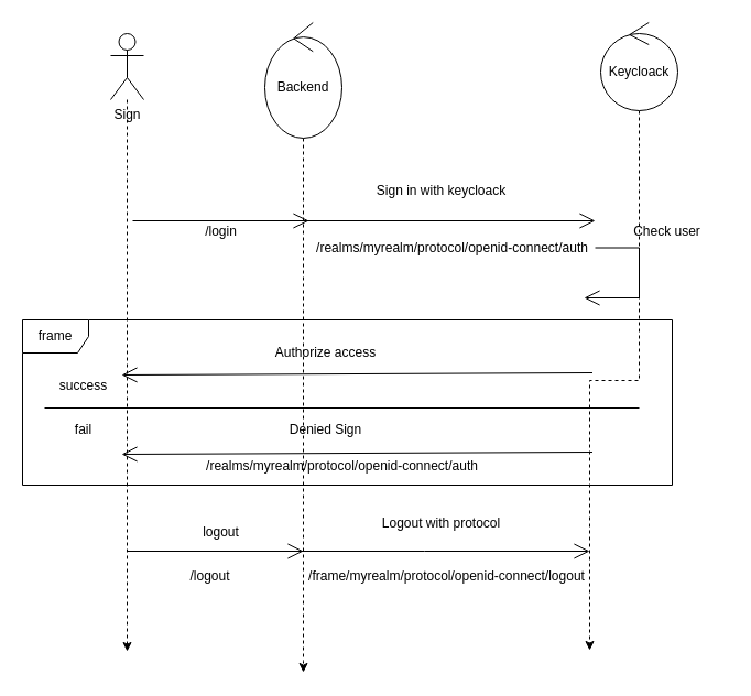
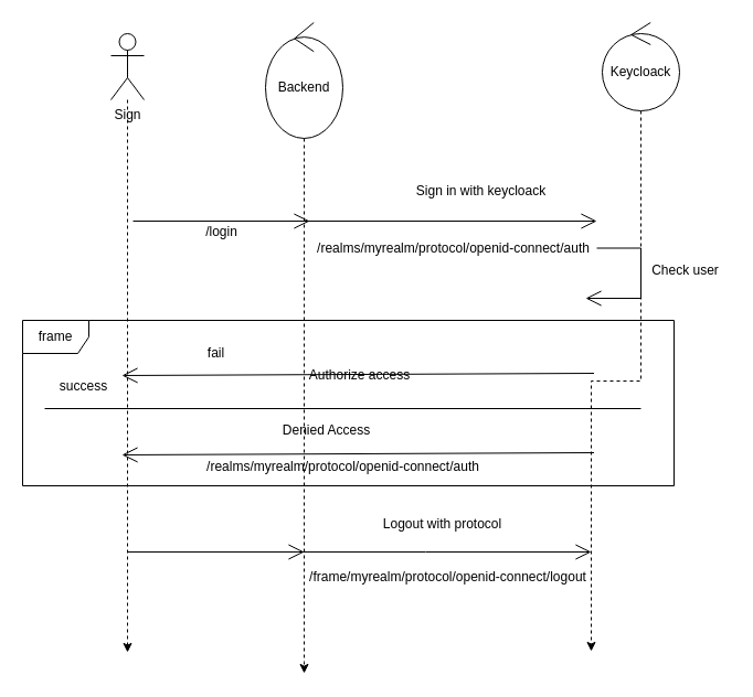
- <mxCell id="10" value="Sign in with keycloack" style="text;html=1;align=center;verticalAlign=middle;resizable=0;points=[];autosize=1;strokeColor=none;fillColor=none;" vertex="1" parent="1"><mxGeometry x="330" y="158" width="140" height="30" as="geometry" /></mxCell>
+ <mxCell id="10" value="Sign in with keycloack" style="text;html=1;align=center;verticalAlign=middle;resizable=0;points=[];autosize=1;strokeColor=none;fillColor=none;" vertex="1" parent="1"><mxGeometry x="365" y="158" width="140" height="30" as="geometry" /></mxCell>
- <mxCell id="13" value="Check user" style="text;html=1;align=center;verticalAlign=middle;resizable=0;points=[];autosize=1;strokeColor=none;fillColor=none;" vertex="1" parent="1"><mxGeometry x="565" y="195" width="80" height="30" as="geometry" /></mxCell>
+ <mxCell id="13" value="Check user" style="text;html=1;align=center;verticalAlign=middle;resizable=0;points=[];autosize=1;strokeColor=none;fillColor=none;" vertex="1" parent="1"><mxGeometry x="580" y="230" width="80" height="30" as="geometry" /></mxCell>
- <mxCell id="20" value="Authorize access" style="text;html=1;align=center;verticalAlign=middle;resizable=0;points=[];autosize=1;strokeColor=none;fillColor=none;" vertex="1" parent="1"><mxGeometry x="240" y="305" width="110" height="30" as="geometry" /></mxCell>
+ <mxCell id="20" value="Authorize access" style="text;html=1;align=center;verticalAlign=middle;resizable=0;points=[];autosize=1;strokeColor=none;fillColor=none;" vertex="1" parent="1"><mxGeometry x="270" y="325" width="110" height="30" as="geometry" /></mxCell>
- <mxCell id="17" value="fail" style="text;html=1;align=center;verticalAlign=middle;resizable=0;points=[];autosize=1;strokeColor=none;fillColor=none;" vertex="1" parent="1"><mxGeometry x="55" y="375" width="40" height="30" as="geometry" /></mxCell>
+ <mxCell id="17" value="fail" style="text;html=1;align=center;verticalAlign=middle;resizable=0;points=[];autosize=1;strokeColor=none;fillColor=none;" vertex="1" parent="1"><mxGeometry x="175" y="305" width="40" height="30" as="geometry" /></mxCell>
- <mxCell id="22" value="Denied Sign" style="text;html=1;align=center;verticalAlign=middle;resizable=0;points=[];autosize=1;strokeColor=none;fillColor=none;" vertex="1" parent="1"><mxGeometry x="245" y="375" width="100" height="30" as="geometry" /></mxCell>
+ <mxCell id="22" value="Denied Access" style="text;html=1;align=center;verticalAlign=middle;resizable=0;points=[];autosize=1;strokeColor=none;fillColor=none;" vertex="1" parent="1"><mxGeometry x="245" y="375" width="100" height="30" as="geometry" /></mxCell>
- <mxCell id="29" value="logout" style="text;html=1;align=center;verticalAlign=middle;resizable=0;points=[];autosize=1;strokeColor=none;fillColor=none;" vertex="1" parent="1"><mxGeometry x="170" y="468" width="60" height="30" as="geometry" /></mxCell>
- <mxCell id="25" value="/logout" style="text;html=1;align=center;verticalAlign=middle;resizable=0;points=[];autosize=1;strokeColor=none;fillColor=none;" vertex="1" parent="1"><mxGeometry x="160" y="508" width="60" height="30" as="geometry" /></mxCell>
